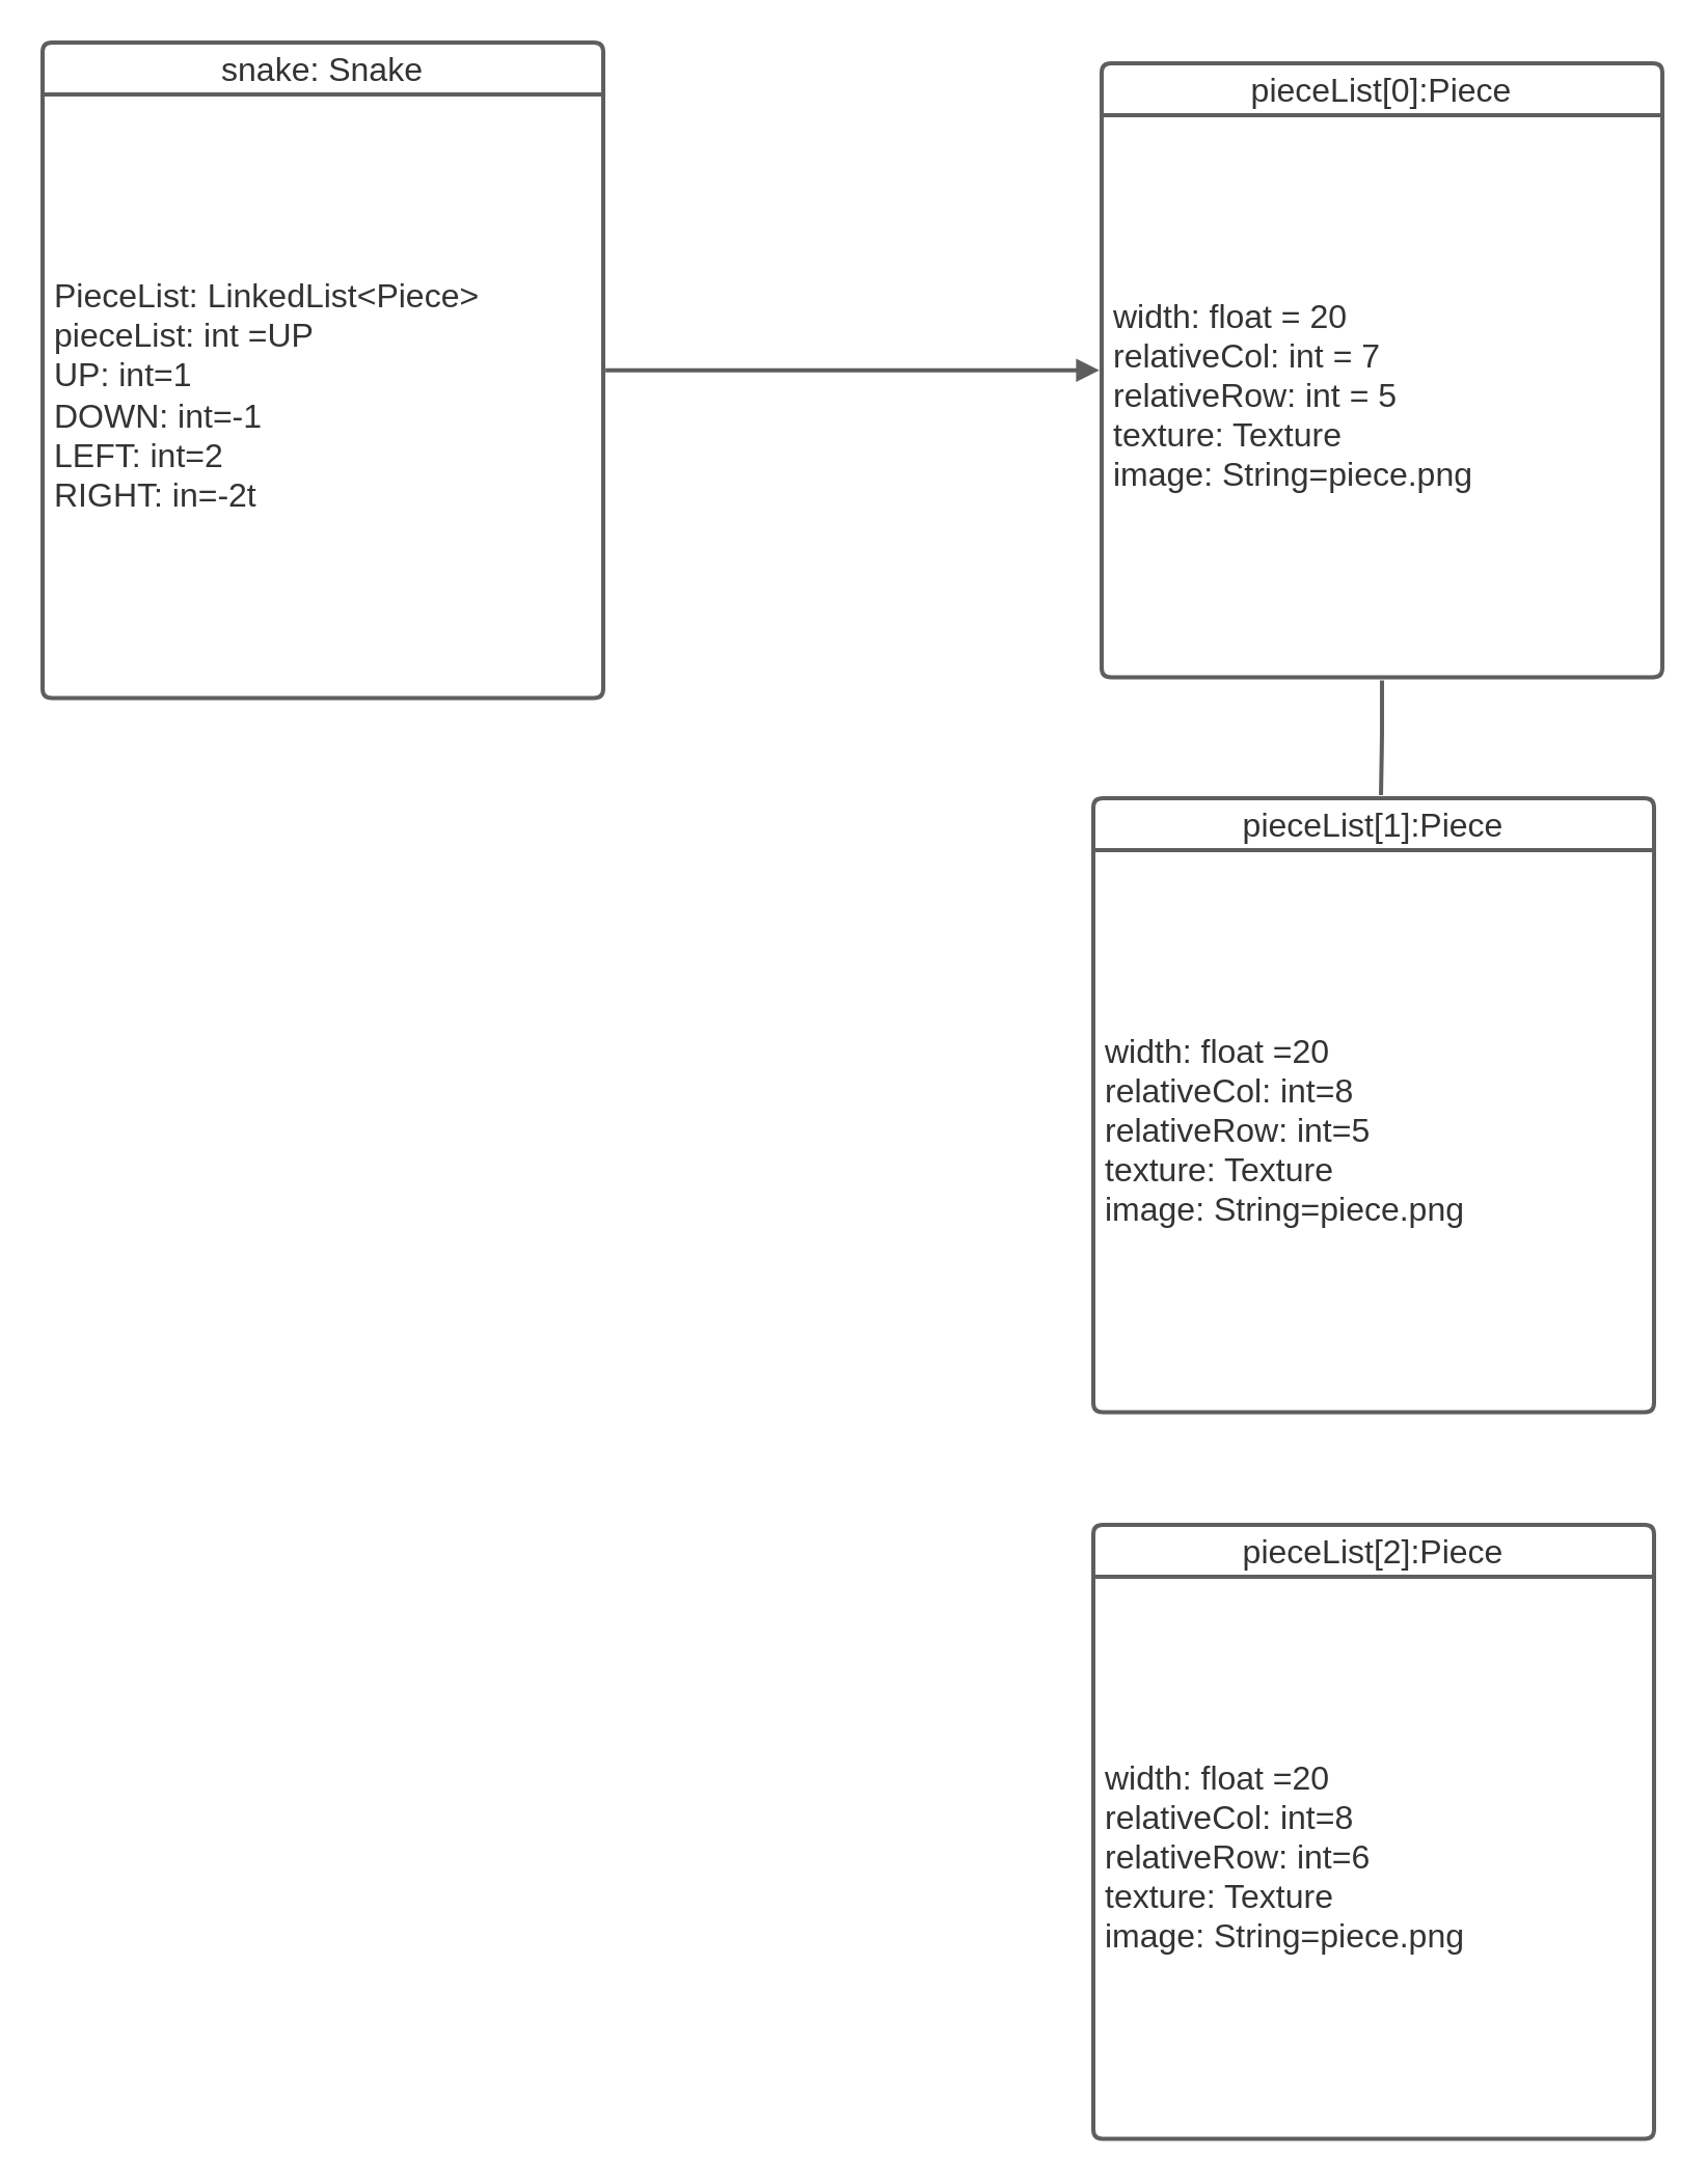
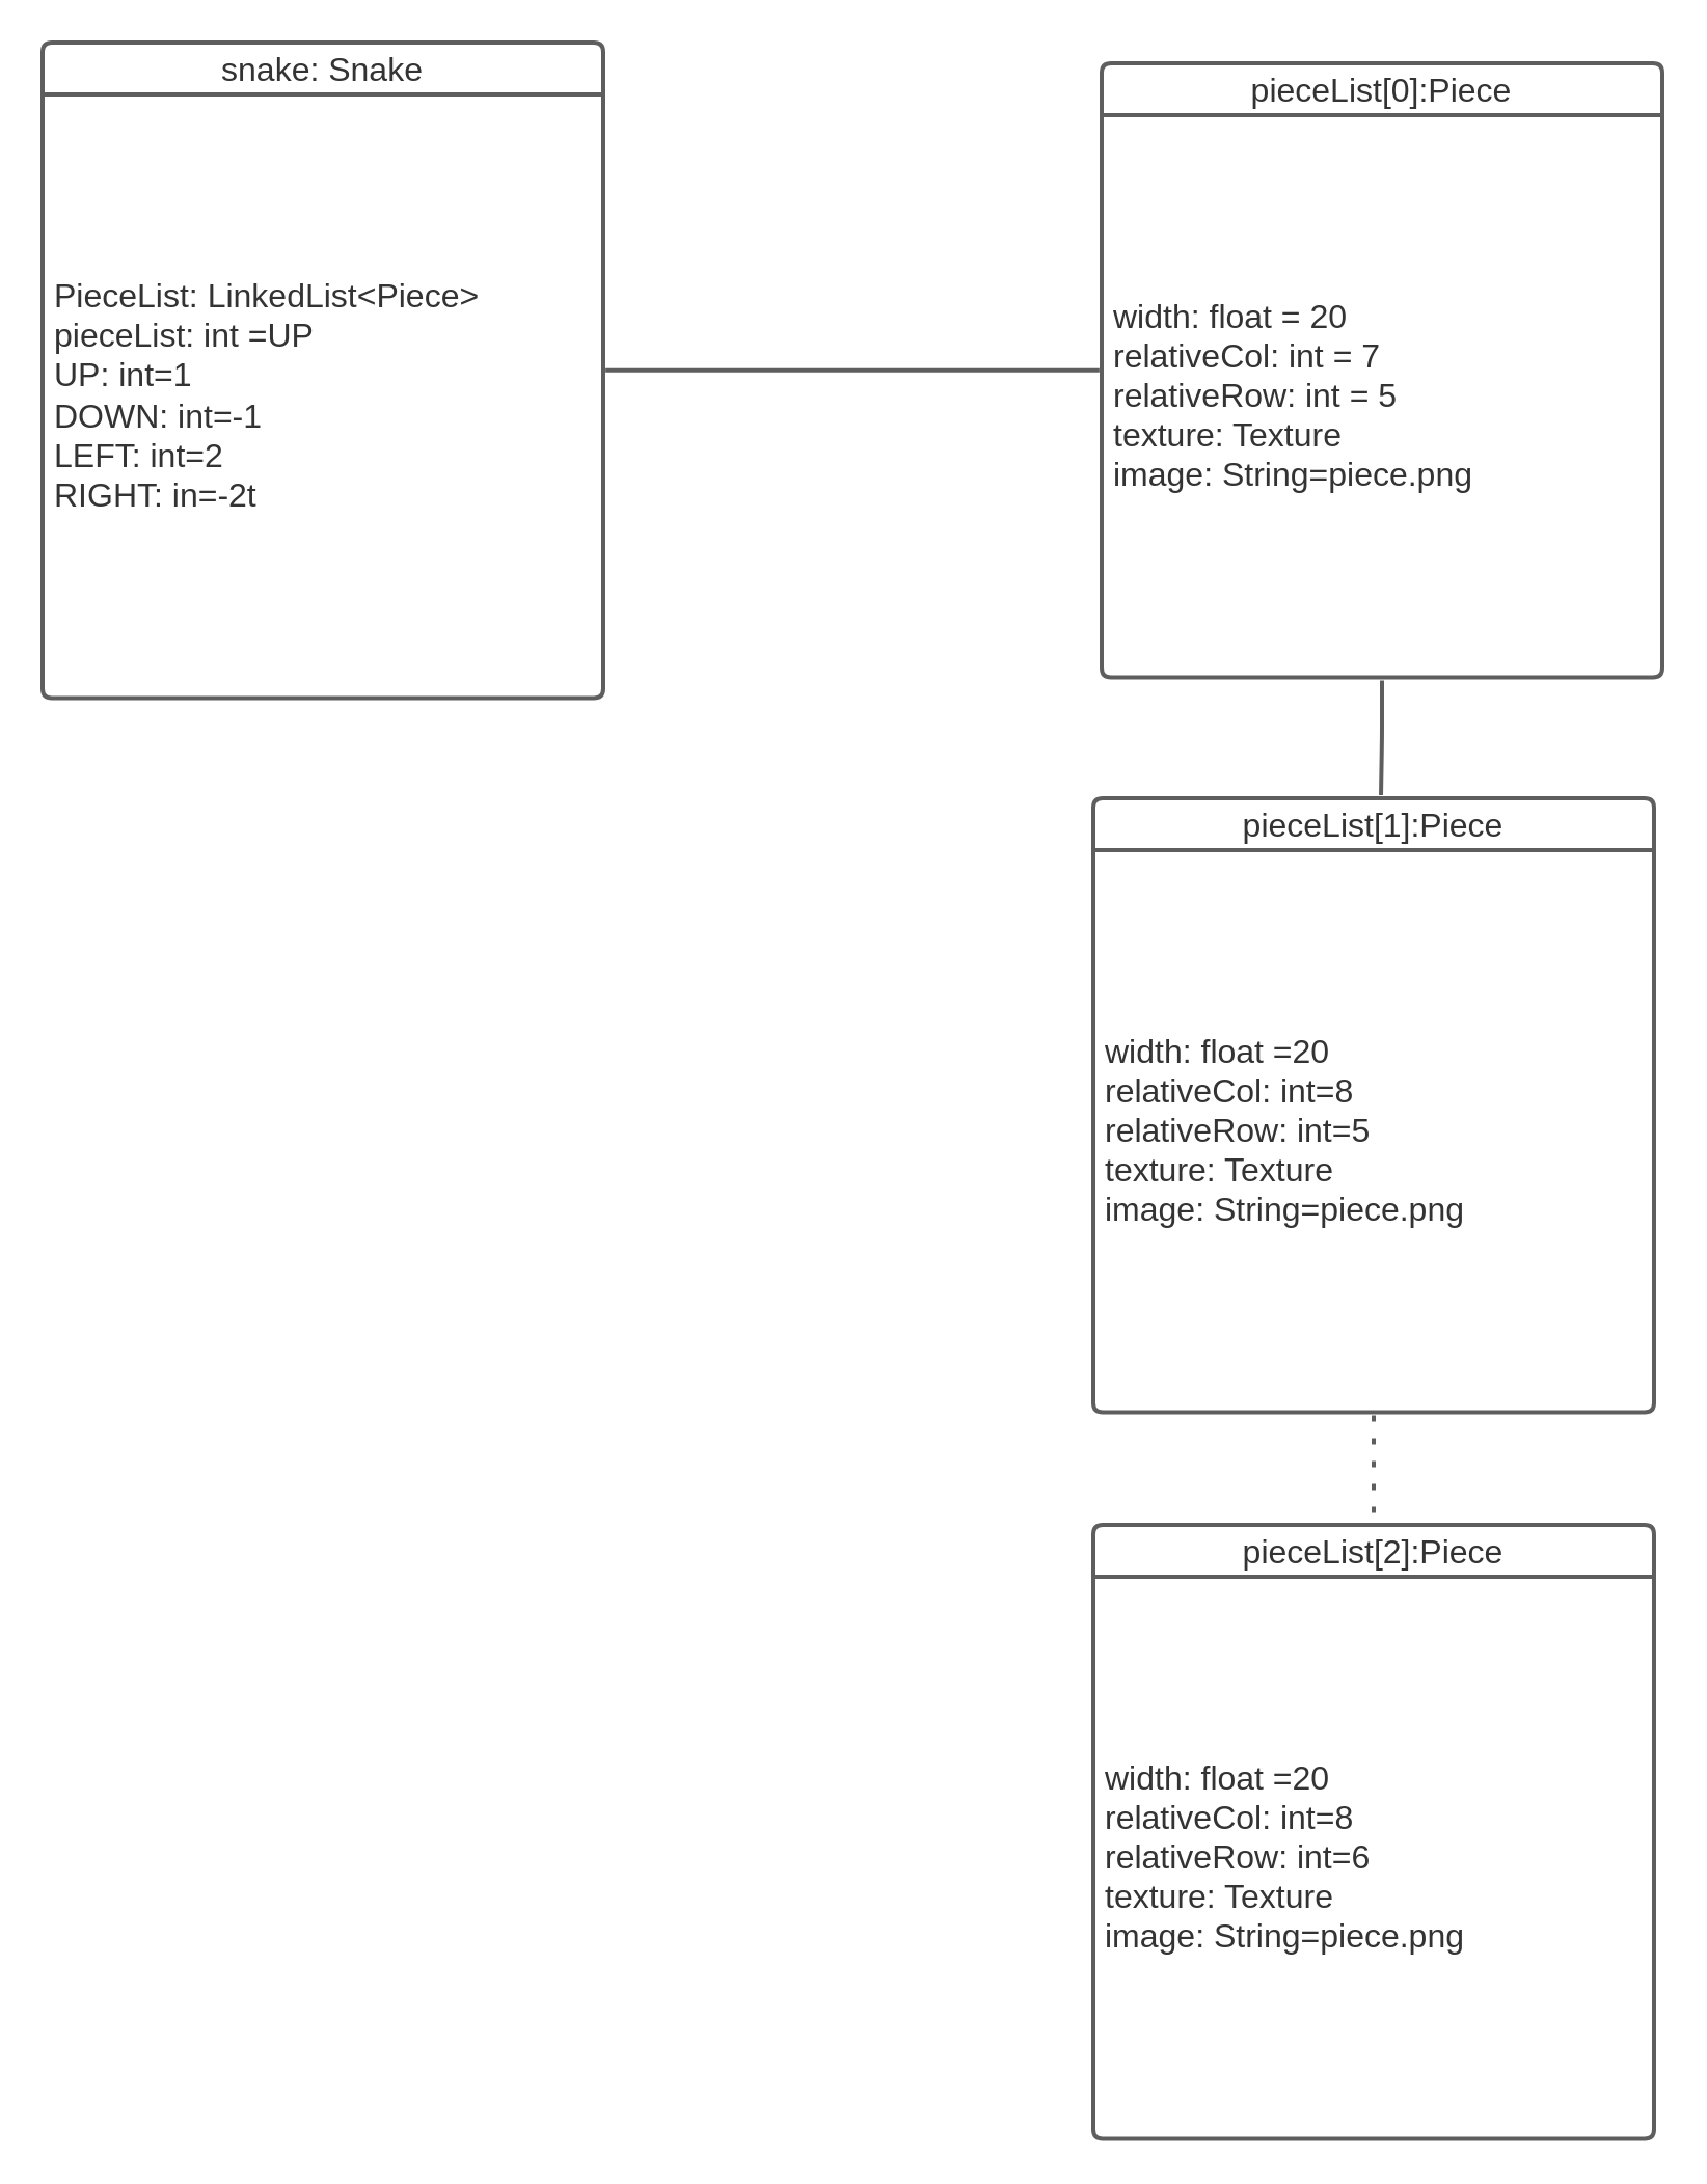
- <mxCell id="10" value="" style="html=1;jettySize=18;whiteSpace=wrap;fontSize=11;strokeColor=#5E5E5E;strokeWidth=2;rounded=1;arcSize=12;edgeStyle=orthogonalEdgeStyle;startArrow=none;endArrow=block;exitX=1.004;exitY=0.5;exitPerimeter=0;entryX=-0.004;entryY=0.5;entryPerimeter=0;" edge="1" parent="1" source="4" target="2"><mxGeometry width="100" height="100" relative="1" as="geometry"><Array as="points" /></mxGeometry></mxCell>
+ <mxCell id="10" value="" style="html=1;jettySize=18;whiteSpace=wrap;fontSize=11;strokeColor=#5E5E5E;strokeWidth=2;rounded=1;arcSize=12;edgeStyle=orthogonalEdgeStyle;startArrow=none;;endArrow=none;;exitX=1.004;exitY=0.5;exitPerimeter=0;entryX=-0.004;entryY=0.5;entryPerimeter=0;" edge="1" parent="1" source="4" target="2"><mxGeometry width="100" height="100" relative="1" as="geometry"><Array as="points" /></mxGeometry></mxCell>
+ <mxCell id="12" value="" style="html=1;jettySize=18;whiteSpace=wrap;fontSize=11;strokeColor=#5E5E5E;dashed=1;fixDash=1;dashPattern=3 8;strokeWidth=2;rounded=1;arcSize=12;edgeStyle=orthogonalEdgeStyle;startArrow=none;;endArrow=none;;exitX=0.5;exitY=1.005;exitPerimeter=0;entryX=0.5;entryY=-0.005;entryPerimeter=0;" edge="1" parent="1" source="8" target="6"><mxGeometry width="100" height="100" relative="1" as="geometry"><Array as="points" /></mxGeometry></mxCell>
